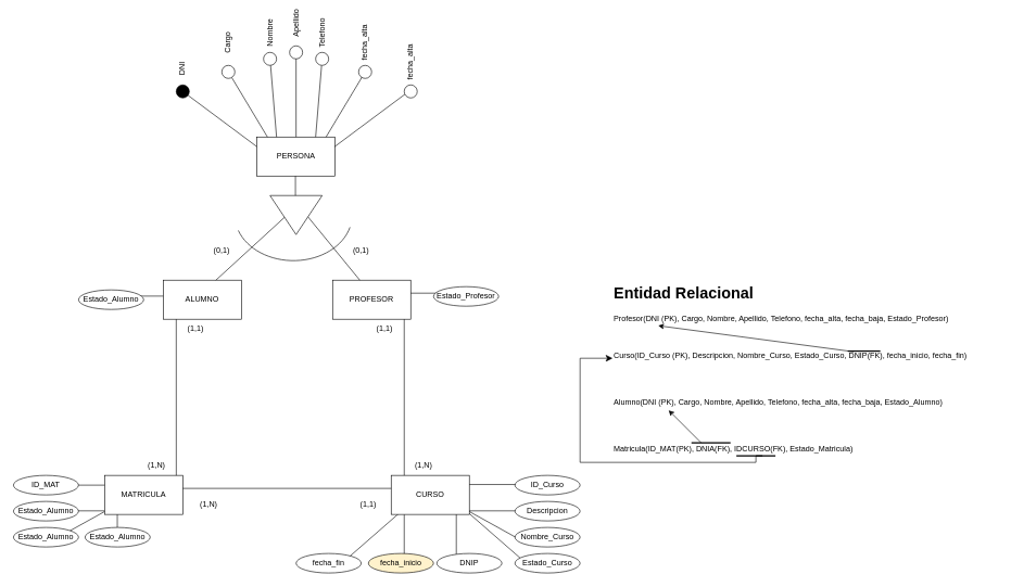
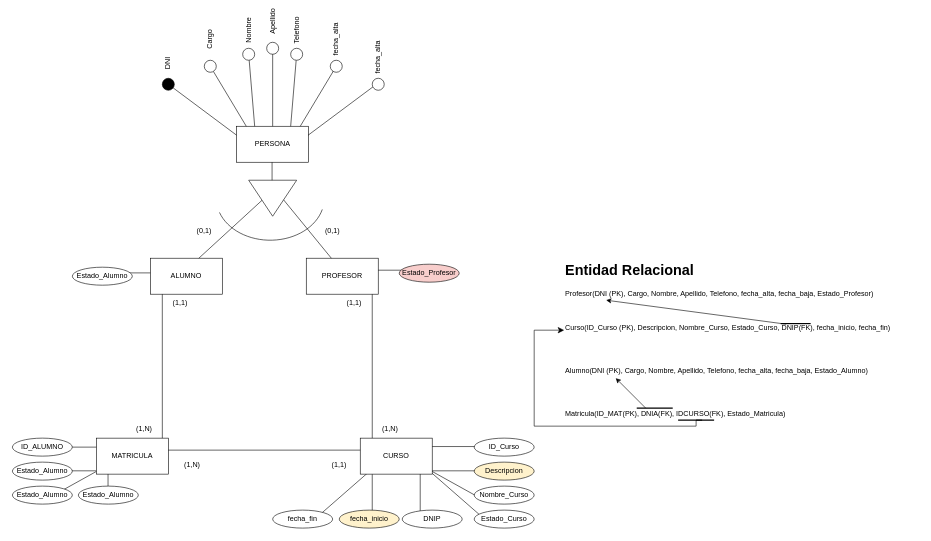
- <mxCell id="28" value="Estado_Profesor" style="ellipse;whiteSpace=wrap;html=1;flipH=1;flipV=0;direction=west;" vertex="1" parent="1"><mxGeometry x="665" y="440" width="100" height="30" as="geometry" /></mxCell>
+ <mxCell id="28" value="Estado_Profesor" style="ellipse;whiteSpace=wrap;html=1;flipH=1;flipV=0;direction=west;fillColor=#f8cecc;" vertex="1" parent="1"><mxGeometry x="665" y="440" width="100" height="30" as="geometry" /></mxCell>
- <mxCell id="58" value="ID_MAT" style="ellipse;whiteSpace=wrap;html=1;" vertex="1" parent="1"><mxGeometry x="20" y="730" width="100" height="30" as="geometry" /></mxCell>
+ <mxCell id="58" value="ID_ALUMNO" style="ellipse;whiteSpace=wrap;html=1;" vertex="1" parent="1"><mxGeometry x="20" y="730" width="100" height="30" as="geometry" /></mxCell>
- <mxCell id="60" value="Descripcion" style="ellipse;whiteSpace=wrap;html=1;" vertex="1" parent="1"><mxGeometry x="790" y="770" width="100" height="30" as="geometry" /></mxCell>
+ <mxCell id="60" value="Descripcion" style="ellipse;whiteSpace=wrap;html=1;fillColor=#fff2cc;" vertex="1" parent="1"><mxGeometry x="790" y="770" width="100" height="30" as="geometry" /></mxCell>
